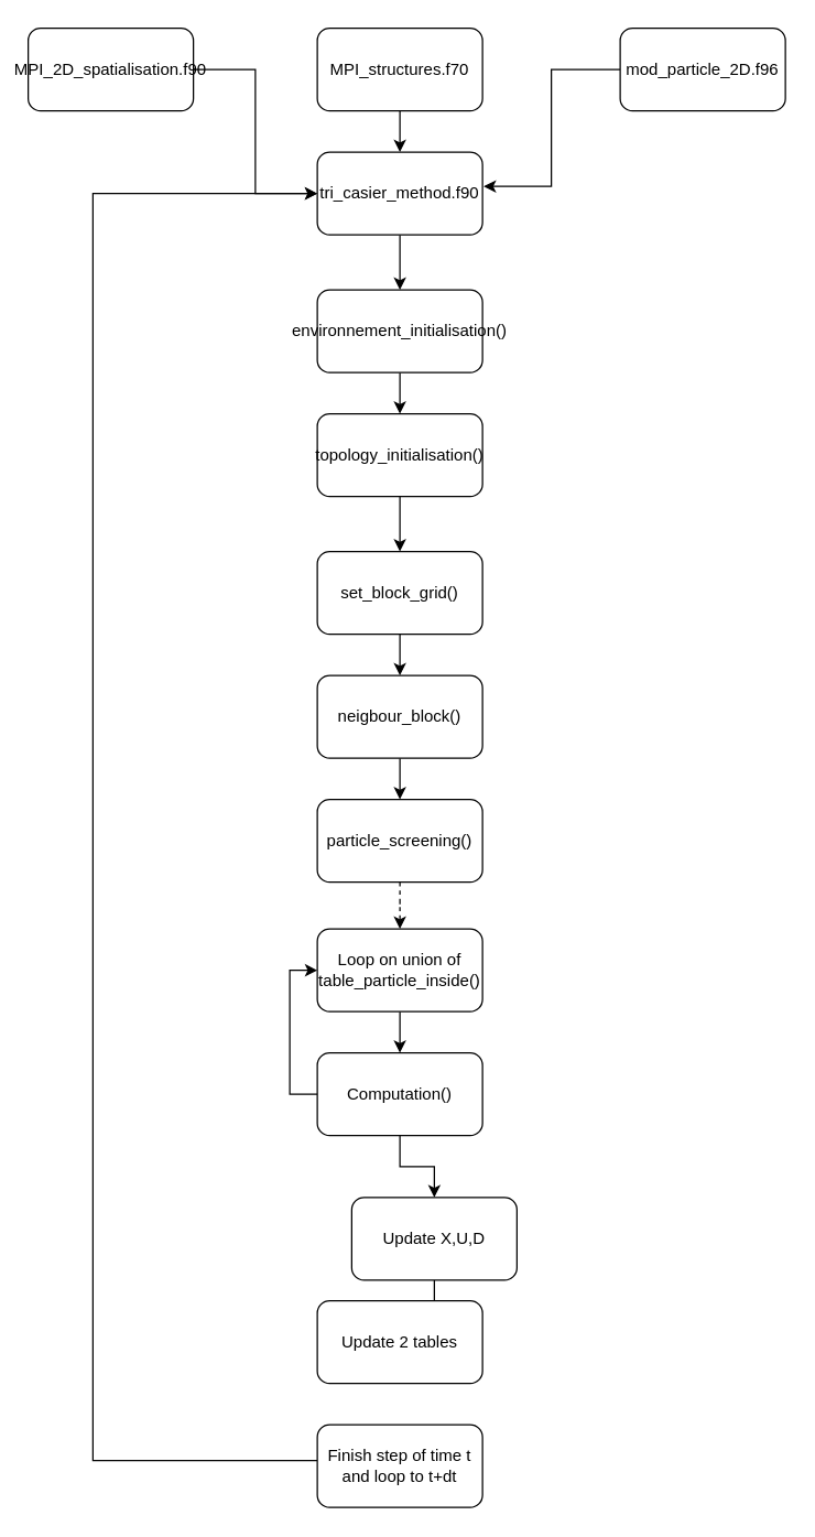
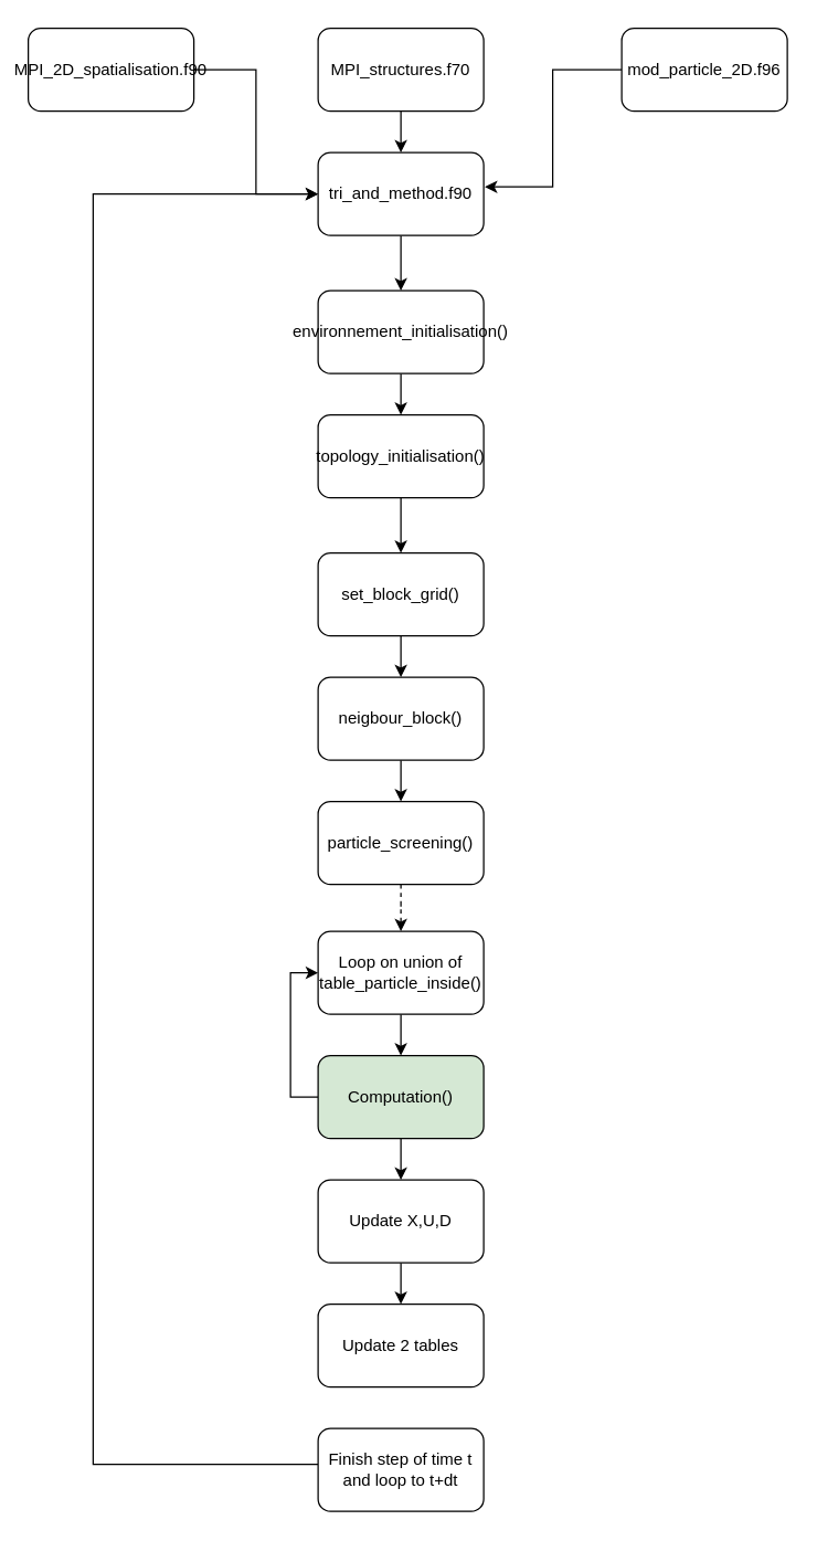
- <mxCell id="3" value="tri_casier_method.f90" style="rounded=1;whiteSpace=wrap;html=1;" vertex="1" parent="1"><mxGeometry x="230" y="110" width="120" height="60" as="geometry" /></mxCell>
+ <mxCell id="3" value="tri_and_method.f90" style="rounded=1;whiteSpace=wrap;html=1;" vertex="1" parent="1"><mxGeometry x="230" y="110" width="120" height="60" as="geometry" /></mxCell>
- <mxCell id="18" value="Computation()" style="rounded=1;whiteSpace=wrap;html=1;" vertex="1" parent="1"><mxGeometry x="230" y="764" width="120" height="60" as="geometry" /></mxCell>
+ <mxCell id="18" value="Computation()" style="rounded=1;whiteSpace=wrap;html=1;fillColor=#d5e8d4;" vertex="1" parent="1"><mxGeometry x="230" y="764" width="120" height="60" as="geometry" /></mxCell>
- <mxCell id="26" value="Update X,U,D" style="rounded=1;whiteSpace=wrap;html=1;" vertex="1" parent="1"><mxGeometry x="255" y="869" width="120" height="60" as="geometry" /></mxCell>
+ <mxCell id="26" value="Update X,U,D" style="rounded=1;whiteSpace=wrap;html=1;" vertex="1" parent="1"><mxGeometry x="230" y="854" width="120" height="60" as="geometry" /></mxCell>
